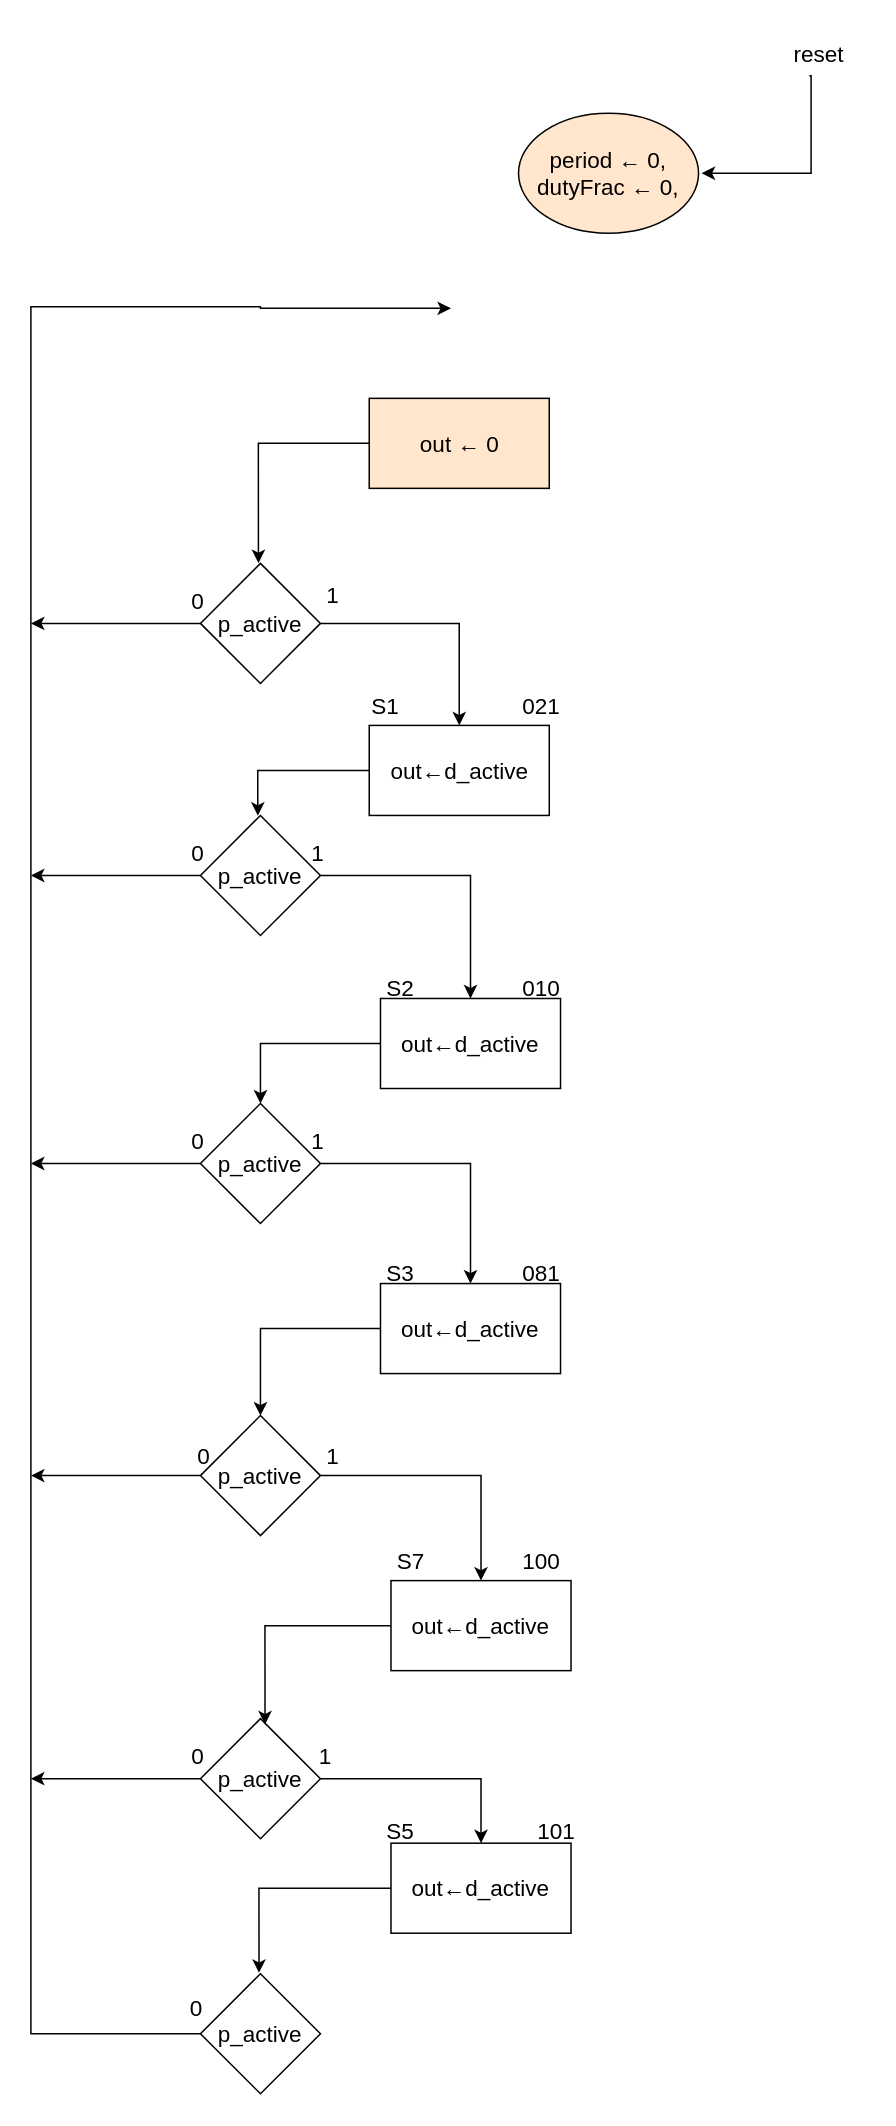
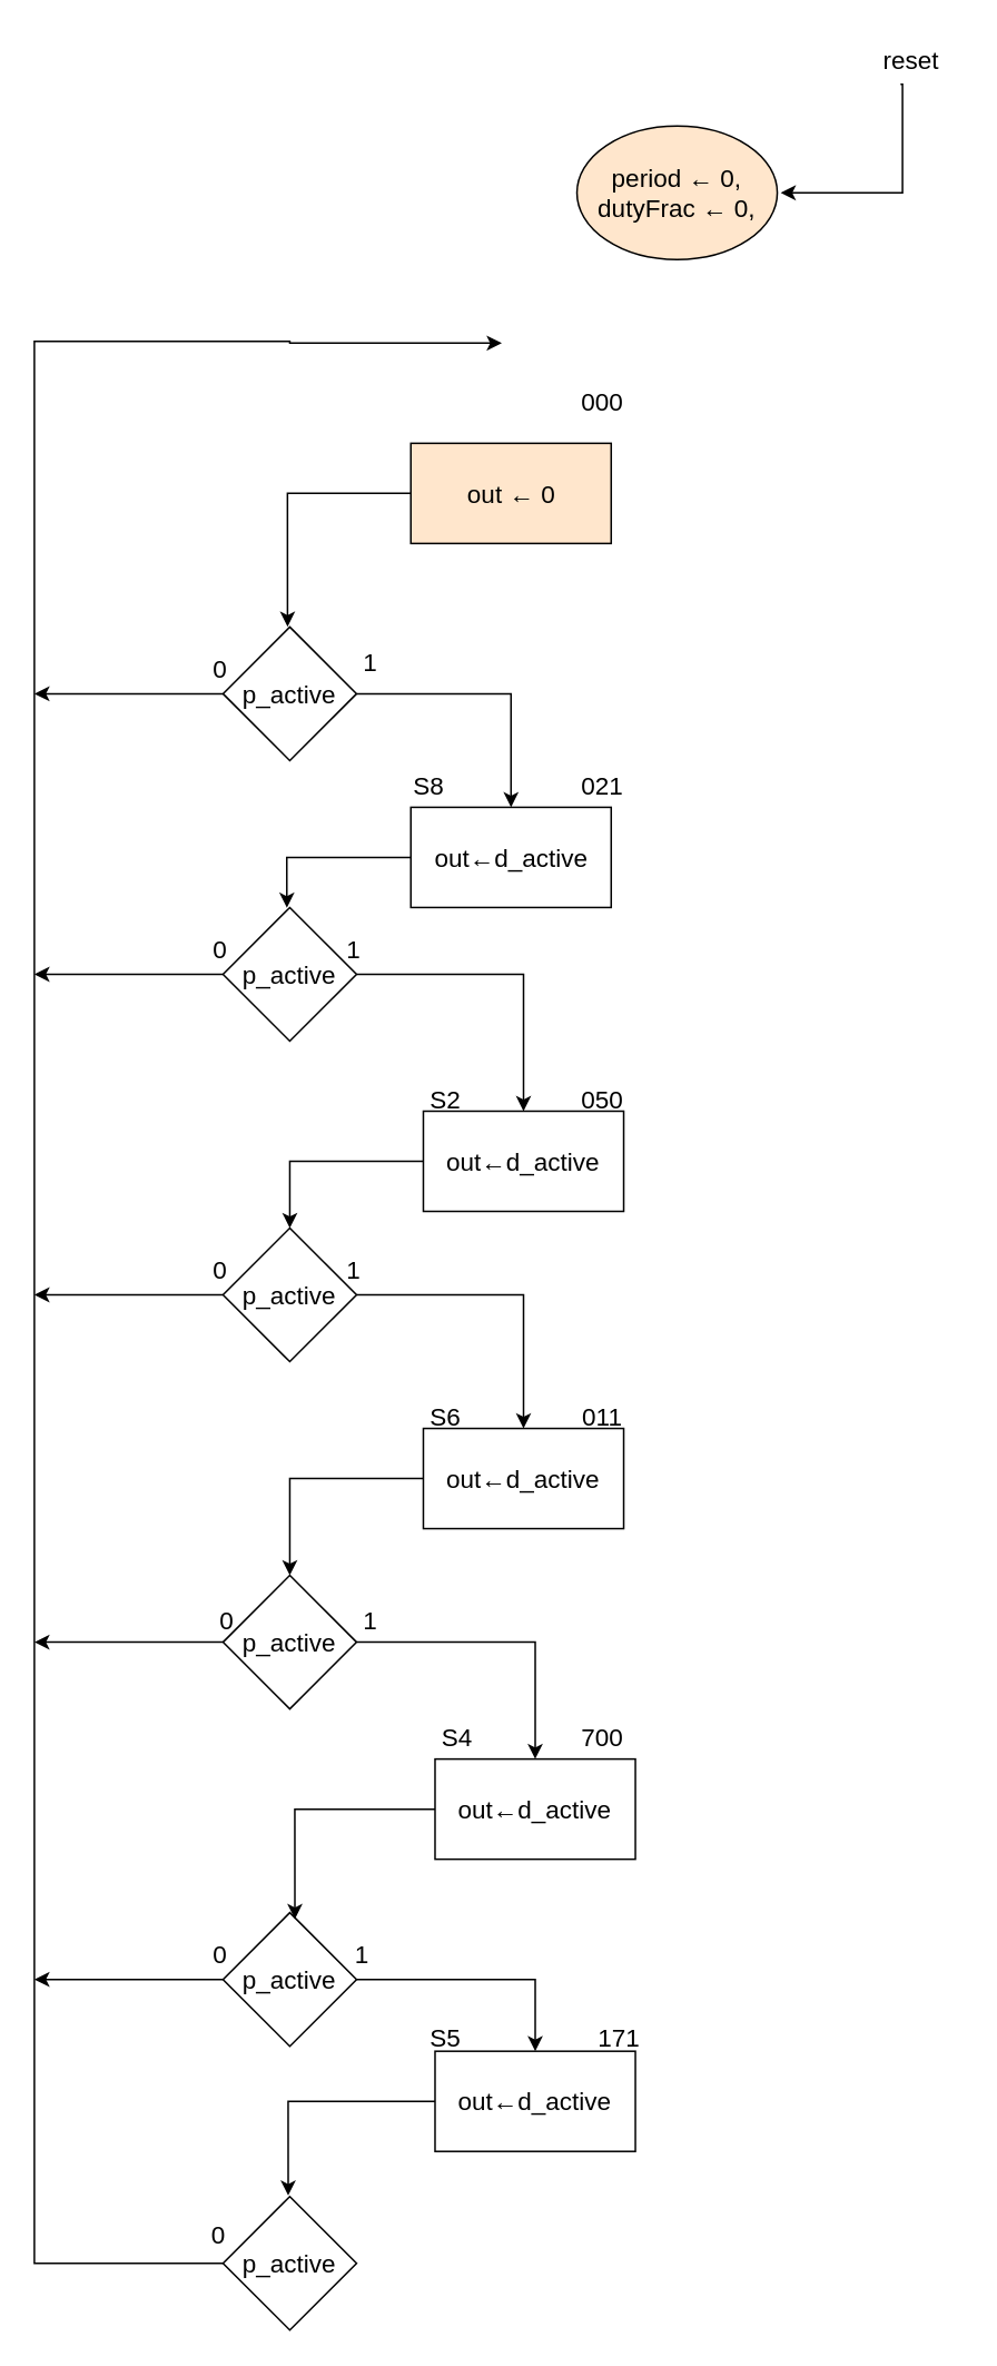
+ <mxCell id="51" value="000" style="text;html=1;align=center;verticalAlign=middle;resizable=0;points=[];autosize=1;strokeColor=none;fillColor=none;fontSize=15;fontStyle=0" parent="1" vertex="1"><mxGeometry x="335" y="225" width="50" height="30" as="geometry" /></mxCell>
- <mxCell id="26" value="S1" style="text;html=1;align=center;verticalAlign=middle;resizable=0;points=[];autosize=1;fontSize=15;fontStyle=0;strokeWidth=1;strokeColor=none;fontColor=#000000;" parent="1" vertex="1"><mxGeometry x="235.5" y="455" width="40" height="30" as="geometry" /></mxCell>
+ <mxCell id="26" value="S8" style="text;html=1;align=center;verticalAlign=middle;resizable=0;points=[];autosize=1;fontSize=15;fontStyle=0;strokeWidth=1;strokeColor=none;fontColor=#000000;" parent="1" vertex="1"><mxGeometry x="235.5" y="455" width="40" height="30" as="geometry" /></mxCell>
- <mxCell id="29" value="010" style="text;html=1;align=center;verticalAlign=middle;resizable=0;points=[];autosize=1;fontSize=15;fontStyle=0;strokeWidth=1;strokeColor=none;fontColor=#000000;" parent="1" vertex="1"><mxGeometry x="335" y="643" width="50" height="30" as="geometry" /></mxCell>
+ <mxCell id="29" value="050" style="text;html=1;align=center;verticalAlign=middle;resizable=0;points=[];autosize=1;fontSize=15;fontStyle=0;strokeWidth=1;strokeColor=none;fontColor=#000000;" parent="1" vertex="1"><mxGeometry x="335" y="643" width="50" height="30" as="geometry" /></mxCell>
- <mxCell id="30" value="S3" style="text;html=1;align=center;verticalAlign=middle;resizable=0;points=[];autosize=1;fontSize=15;fontStyle=0;strokeWidth=1;strokeColor=none;fontColor=#000000;" parent="1" vertex="1"><mxGeometry x="245.5" y="833" width="40" height="30" as="geometry" /></mxCell>
+ <mxCell id="30" value="S6" style="text;html=1;align=center;verticalAlign=middle;resizable=0;points=[];autosize=1;fontSize=15;fontStyle=0;strokeWidth=1;strokeColor=none;fontColor=#000000;" parent="1" vertex="1"><mxGeometry x="245.5" y="833" width="40" height="30" as="geometry" /></mxCell>
- <mxCell id="31" value="081" style="text;html=1;align=center;verticalAlign=middle;resizable=0;points=[];autosize=1;fontSize=15;fontStyle=0;strokeWidth=1;strokeColor=none;fontColor=#000000;" parent="1" vertex="1"><mxGeometry x="335" y="833" width="50" height="30" as="geometry" /></mxCell>
+ <mxCell id="31" value="011" style="text;html=1;align=center;verticalAlign=middle;resizable=0;points=[];autosize=1;fontSize=15;fontStyle=0;strokeWidth=1;strokeColor=none;fontColor=#000000;" parent="1" vertex="1"><mxGeometry x="335" y="833" width="50" height="30" as="geometry" /></mxCell>
- <mxCell id="32" value="S7" style="text;html=1;align=center;verticalAlign=middle;resizable=0;points=[];autosize=1;fontSize=15;fontStyle=0;strokeWidth=1;strokeColor=none;fontColor=#000000;" parent="1" vertex="1"><mxGeometry x="253" y="1025" width="40" height="30" as="geometry" /></mxCell>
+ <mxCell id="32" value="S4" style="text;html=1;align=center;verticalAlign=middle;resizable=0;points=[];autosize=1;fontSize=15;fontStyle=0;strokeWidth=1;strokeColor=none;fontColor=#000000;" parent="1" vertex="1"><mxGeometry x="253" y="1025" width="40" height="30" as="geometry" /></mxCell>
- <mxCell id="33" value="100" style="text;html=1;align=center;verticalAlign=middle;resizable=0;points=[];autosize=1;fontSize=15;fontStyle=0;strokeWidth=1;strokeColor=none;fontColor=#000000;" parent="1" vertex="1"><mxGeometry x="335" y="1025" width="50" height="30" as="geometry" /></mxCell>
+ <mxCell id="33" value="700" style="text;html=1;align=center;verticalAlign=middle;resizable=0;points=[];autosize=1;fontSize=15;fontStyle=0;strokeWidth=1;strokeColor=none;fontColor=#000000;" parent="1" vertex="1"><mxGeometry x="335" y="1025" width="50" height="30" as="geometry" /></mxCell>
- <mxCell id="35" value="101" style="text;html=1;align=center;verticalAlign=middle;resizable=0;points=[];autosize=1;fontSize=15;fontStyle=0;strokeWidth=1;strokeColor=none;fontColor=#000000;" parent="1" vertex="1"><mxGeometry x="345" y="1205" width="50" height="30" as="geometry" /></mxCell>
+ <mxCell id="35" value="171" style="text;html=1;align=center;verticalAlign=middle;resizable=0;points=[];autosize=1;fontSize=15;fontStyle=0;strokeWidth=1;strokeColor=none;fontColor=#000000;" parent="1" vertex="1"><mxGeometry x="345" y="1205" width="50" height="30" as="geometry" /></mxCell>
